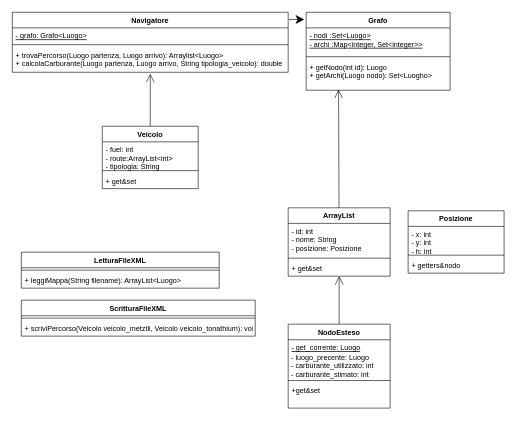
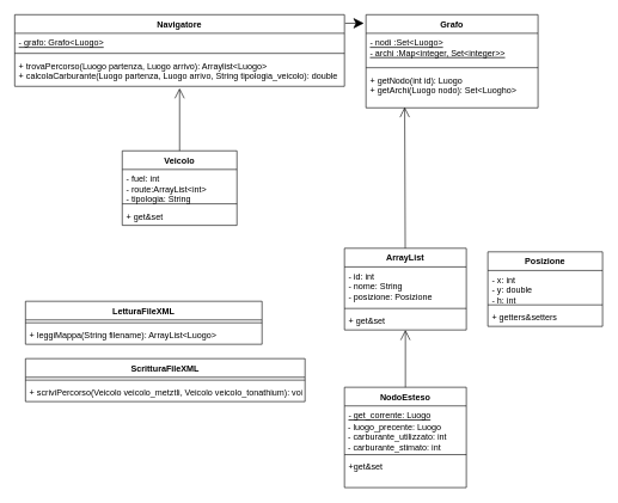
- <mxCell id="7" value="- x: int&#10;- y: int&#10;- h: int" style="text;strokeColor=none;fillColor=none;align=left;verticalAlign=top;spacingLeft=4;spacingRight=4;overflow=hidden;rotatable=0;points=[[0,0.5],[1,0.5]];portConstraint=eastwest;" parent="6" vertex="1"><mxGeometry y="26" width="160" height="44" as="geometry" /></mxCell>
+ <mxCell id="7" value="- x: int&#10;- y: double&#10;- h: int" style="text;strokeColor=none;fillColor=none;align=left;verticalAlign=top;spacingLeft=4;spacingRight=4;overflow=hidden;rotatable=0;points=[[0,0.5],[1,0.5]];portConstraint=eastwest;" parent="6" vertex="1"><mxGeometry y="26" width="160" height="44" as="geometry" /></mxCell>
- <mxCell id="9" value="+ getters&amp;nodo" style="text;strokeColor=none;fillColor=none;align=left;verticalAlign=top;spacingLeft=4;spacingRight=4;overflow=hidden;rotatable=0;points=[[0,0.5],[1,0.5]];portConstraint=eastwest;" parent="6" vertex="1"><mxGeometry y="78" width="160" height="26" as="geometry" /></mxCell>
+ <mxCell id="9" value="+ getters&amp;setters" style="text;strokeColor=none;fillColor=none;align=left;verticalAlign=top;spacingLeft=4;spacingRight=4;overflow=hidden;rotatable=0;points=[[0,0.5],[1,0.5]];portConstraint=eastwest;" parent="6" vertex="1"><mxGeometry y="78" width="160" height="26" as="geometry" /></mxCell>
